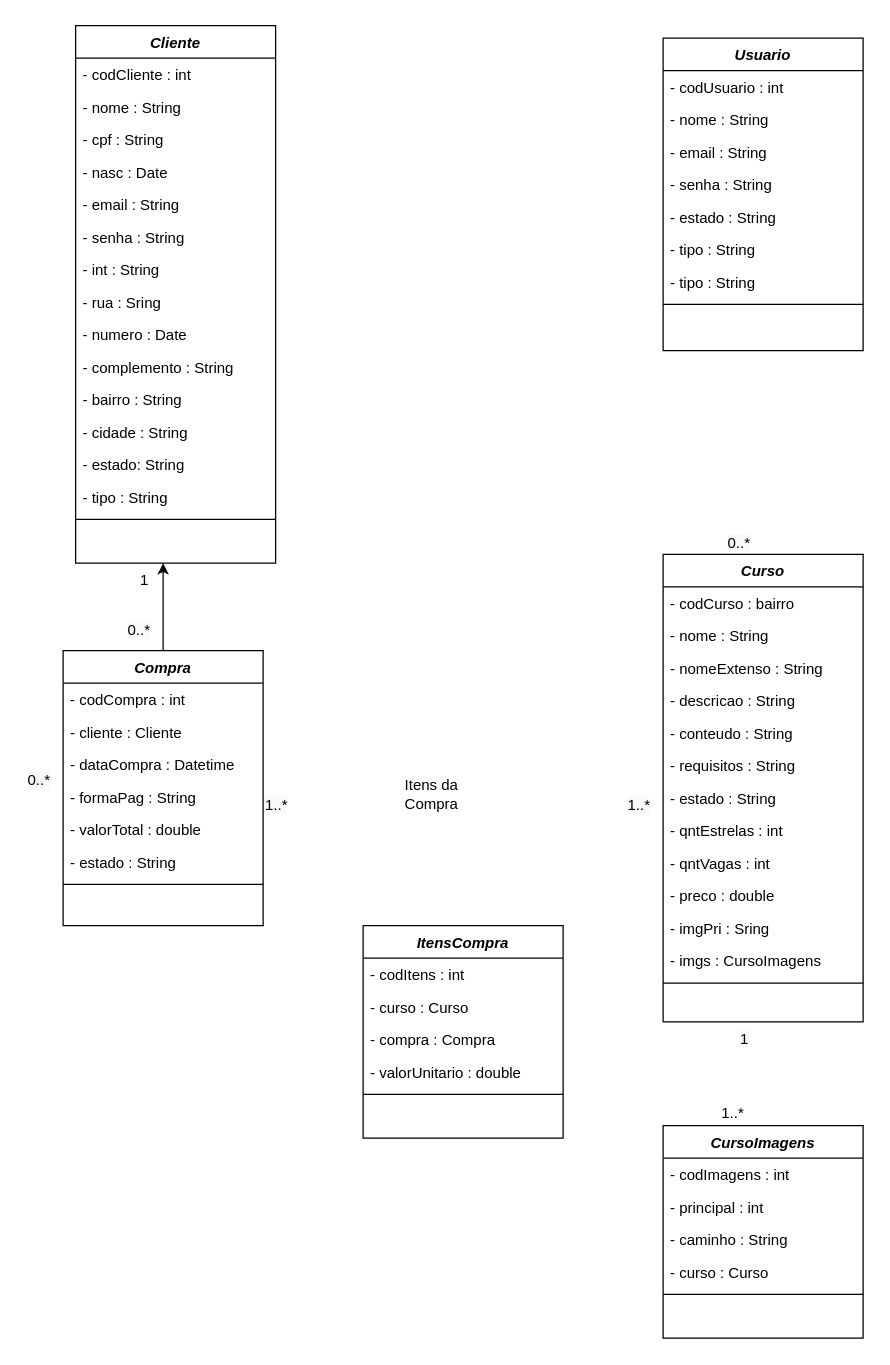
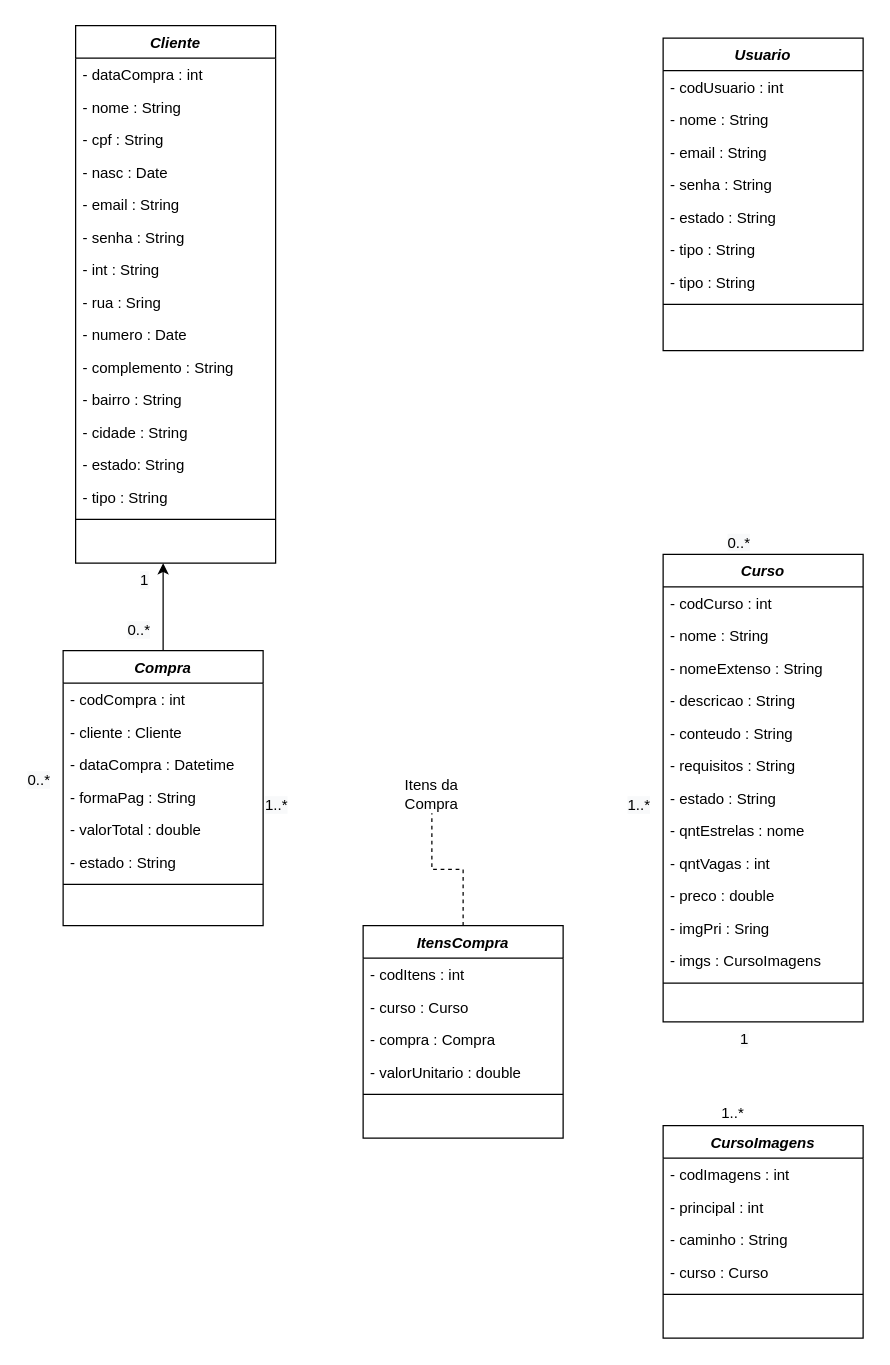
- <mxCell id="40" value="- codCliente : int" style="text;align=left;verticalAlign=top;spacingLeft=4;spacingRight=4;overflow=hidden;rotatable=0;points=[[0,0.5],[1,0.5]];portConstraint=eastwest;" parent="39" vertex="1"><mxGeometry y="26" width="160" height="26" as="geometry" /></mxCell>
+ <mxCell id="40" value="- dataCompra : int" style="text;align=left;verticalAlign=top;spacingLeft=4;spacingRight=4;overflow=hidden;rotatable=0;points=[[0,0.5],[1,0.5]];portConstraint=eastwest;" parent="39" vertex="1"><mxGeometry y="26" width="160" height="26" as="geometry" /></mxCell>
- <mxCell id="3" value="- codCurso : bairro" style="text;align=left;verticalAlign=top;spacingLeft=4;spacingRight=4;overflow=hidden;rotatable=0;points=[[0,0.5],[1,0.5]];portConstraint=eastwest;" parent="2" vertex="1"><mxGeometry y="26" width="160" height="26" as="geometry" /></mxCell>
+ <mxCell id="3" value="- codCurso : int" style="text;align=left;verticalAlign=top;spacingLeft=4;spacingRight=4;overflow=hidden;rotatable=0;points=[[0,0.5],[1,0.5]];portConstraint=eastwest;" parent="2" vertex="1"><mxGeometry y="26" width="160" height="26" as="geometry" /></mxCell>
- <mxCell id="10" value="- qntEstrelas : int" style="text;align=left;verticalAlign=top;spacingLeft=4;spacingRight=4;overflow=hidden;rotatable=0;points=[[0,0.5],[1,0.5]];portConstraint=eastwest;" parent="2" vertex="1"><mxGeometry y="208" width="160" height="26" as="geometry" /></mxCell>
+ <mxCell id="10" value="- qntEstrelas : nome" style="text;align=left;verticalAlign=top;spacingLeft=4;spacingRight=4;overflow=hidden;rotatable=0;points=[[0,0.5],[1,0.5]];portConstraint=eastwest;" parent="2" vertex="1"><mxGeometry y="208" width="160" height="26" as="geometry" /></mxCell>
+ <mxCell id="23" style="edgeStyle=orthogonalEdgeStyle;rounded=0;orthogonalLoop=1;jettySize=auto;html=1;endArrow=none;endFill=0;dashed=1;" parent="1" source="24" target="67" edge="1"><mxGeometry relative="1" as="geometry"><mxPoint x="370" y="630" as="targetPoint" /></mxGeometry></mxCell>
